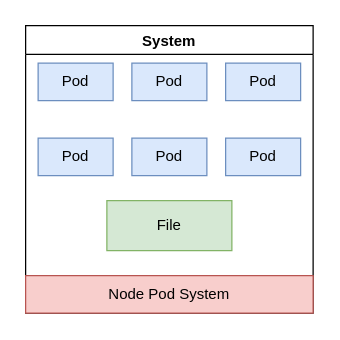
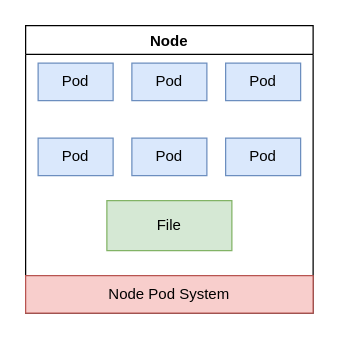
- <mxCell id="2" value="System" style="swimlane;" vertex="1" parent="1"><mxGeometry x="20" y="20" width="230" height="230" as="geometry" /></mxCell>
+ <mxCell id="2" value="Node" style="swimlane;" vertex="1" parent="1"><mxGeometry x="20" y="20" width="230" height="230" as="geometry" /></mxCell>
